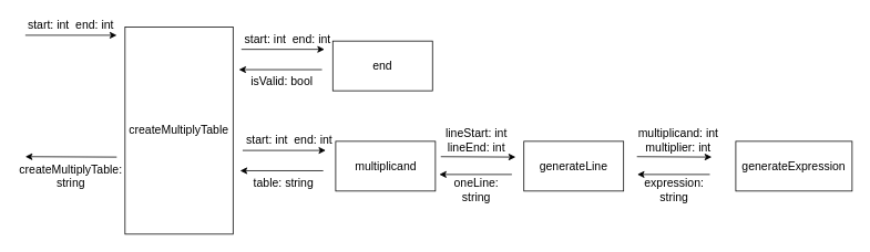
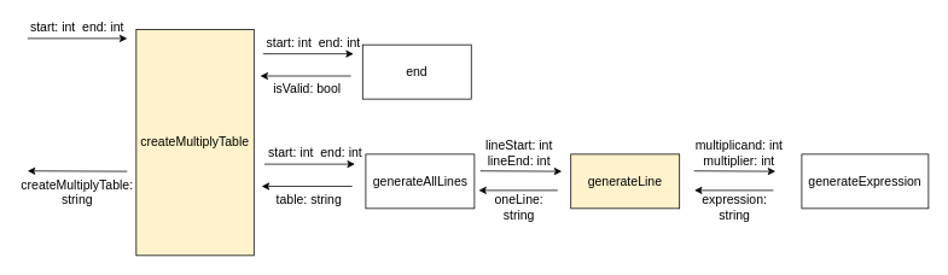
- <mxCell id="4" value="&lt;font style=&quot;font-size: 14px&quot;&gt;createMultiplyTable&lt;/font&gt;" style="rounded=0;whiteSpace=wrap;html=1;" vertex="1" parent="1"><mxGeometry x="150" y="32" width="130" height="250" as="geometry" /></mxCell>
+ <mxCell id="4" value="&lt;font style=&quot;font-size: 14px&quot;&gt;createMultiplyTable&lt;/font&gt;" style="rounded=0;whiteSpace=wrap;html=1;fillColor=#fff2cc;" vertex="1" parent="1"><mxGeometry x="150" y="32" width="130" height="250" as="geometry" /></mxCell>
- <mxCell id="10" value="&lt;font style=&quot;font-size: 14px&quot;&gt;multiplicand&lt;/font&gt;" style="rounded=0;whiteSpace=wrap;html=1;" vertex="1" parent="1"><mxGeometry x="403.5" y="170" width="120" height="60" as="geometry" /></mxCell>
+ <mxCell id="10" value="&lt;font style=&quot;font-size: 14px&quot;&gt;generateAllLines&lt;/font&gt;" style="rounded=0;whiteSpace=wrap;html=1;" vertex="1" parent="1"><mxGeometry x="403.5" y="170" width="120" height="60" as="geometry" /></mxCell>
- <mxCell id="17" value="&lt;font style=&quot;font-size: 14px&quot;&gt;generateLine&lt;/font&gt;" style="rounded=0;whiteSpace=wrap;html=1;" vertex="1" parent="1"><mxGeometry x="630" y="170" width="120" height="60" as="geometry" /></mxCell>
+ <mxCell id="17" value="&lt;font style=&quot;font-size: 14px&quot;&gt;generateLine&lt;/font&gt;" style="rounded=0;whiteSpace=wrap;html=1;fillColor=#fff2cc;" vertex="1" parent="1"><mxGeometry x="630" y="170" width="120" height="60" as="geometry" /></mxCell>
